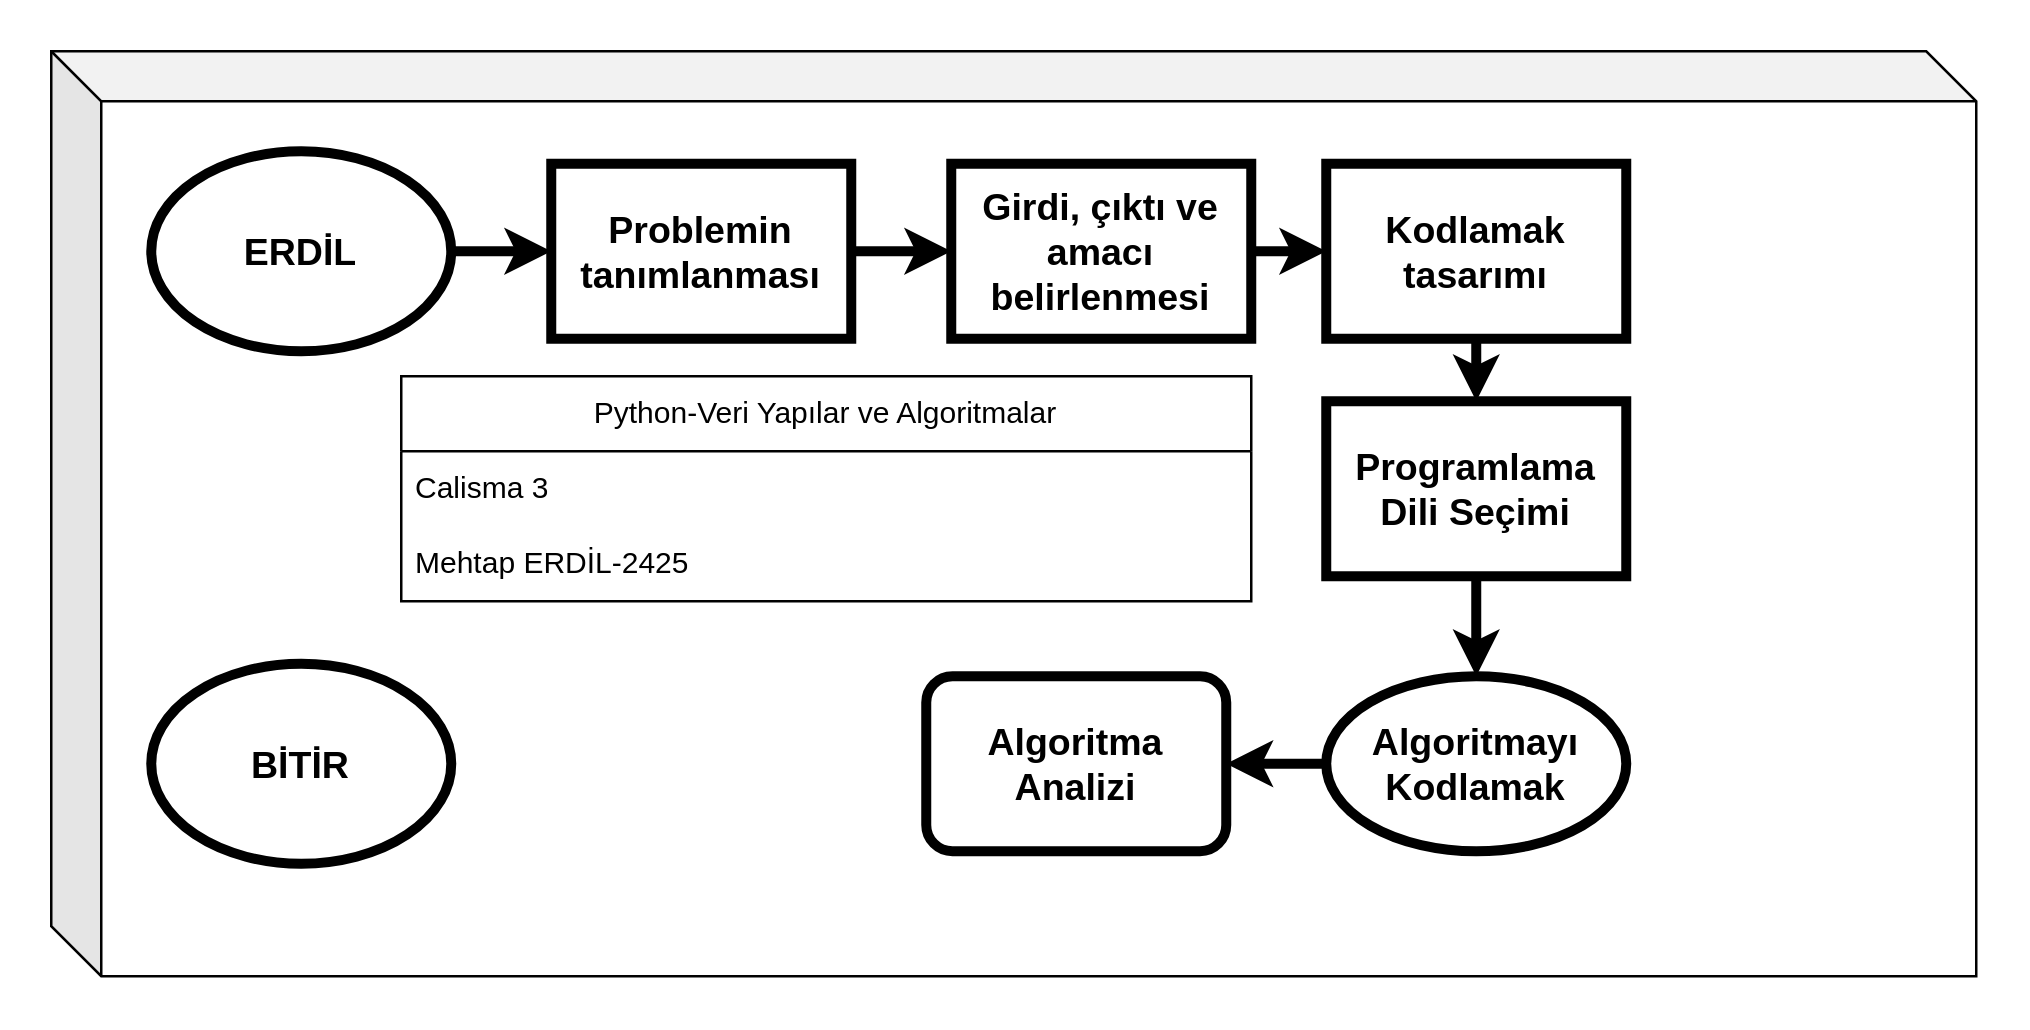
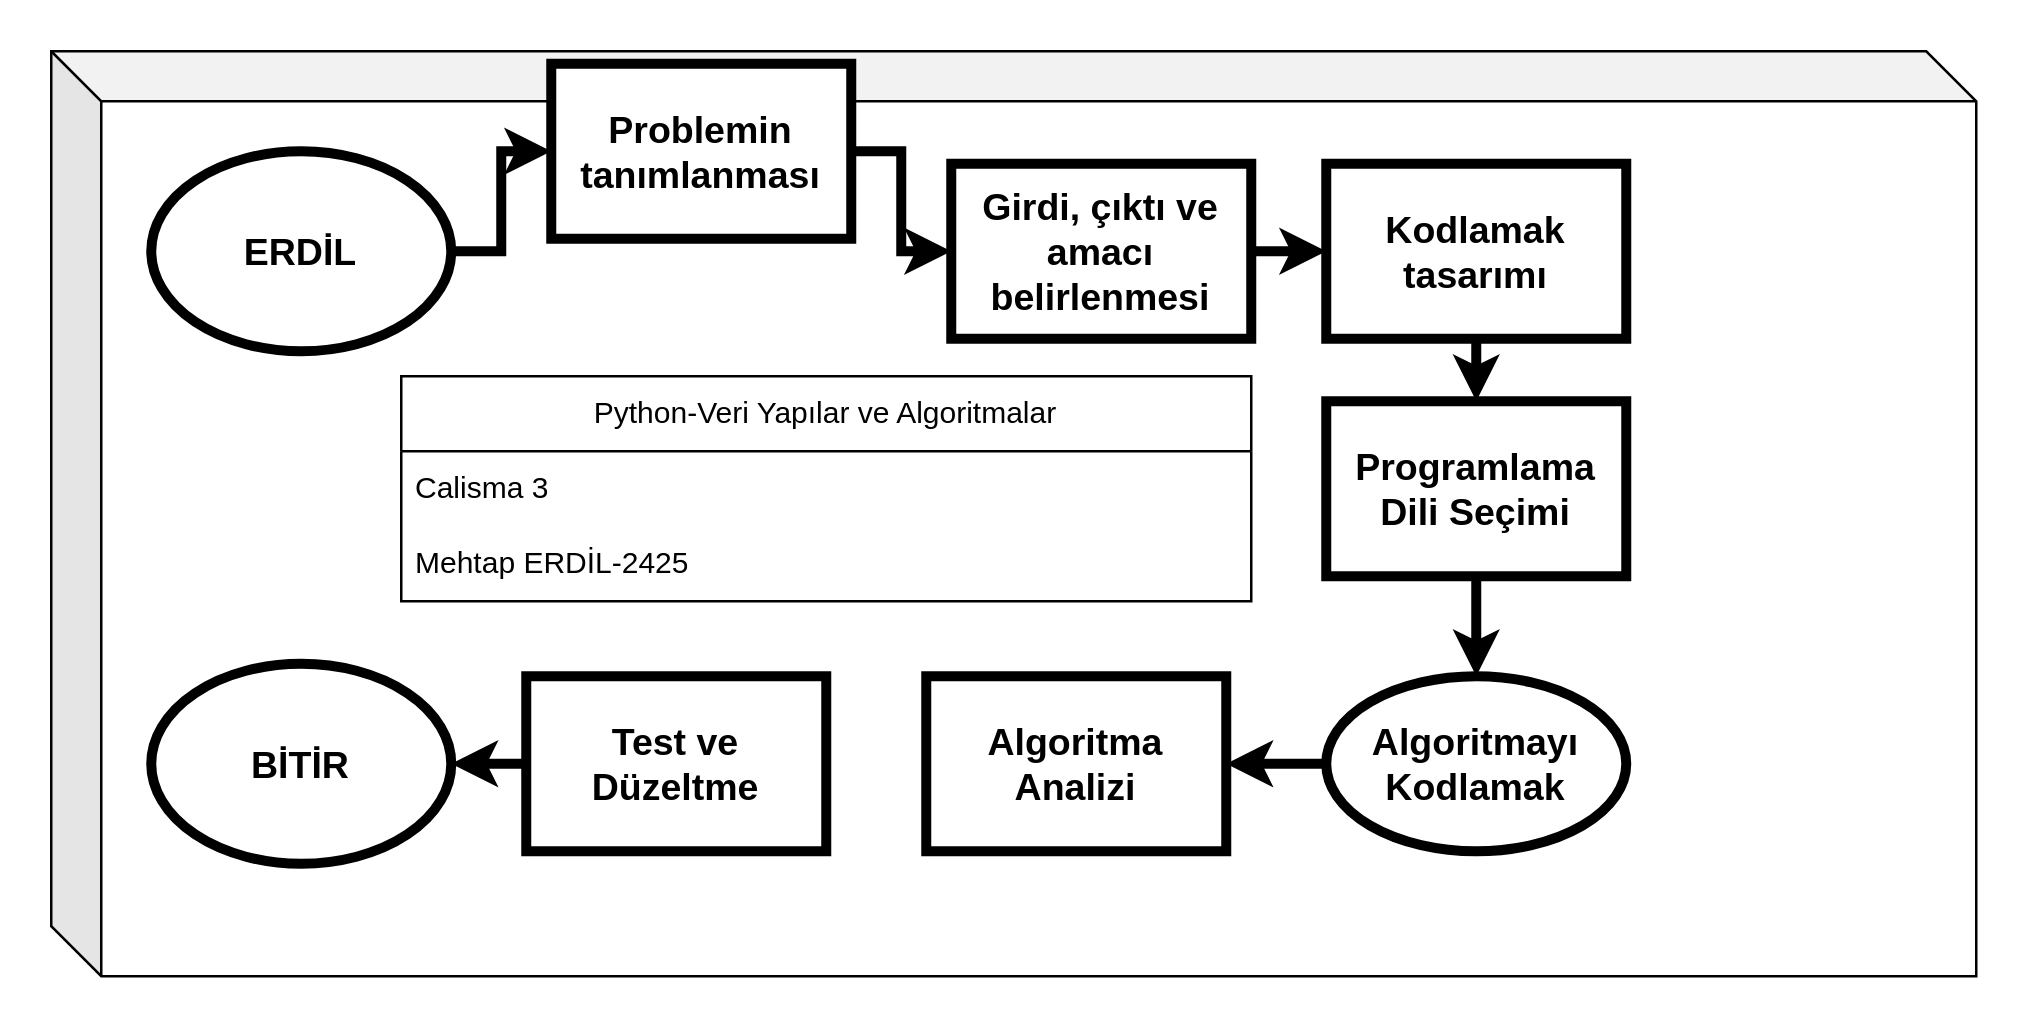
- <mxCell id="7" value="&lt;b&gt;&lt;font&gt;Problemin tanımlanması&lt;/font&gt;&lt;/b&gt;" style="rounded=0;whiteSpace=wrap;html=1;strokeWidth=4;fontSize=15;" vertex="1" parent="1"><mxGeometry x="220" y="65" width="120" height="70" as="geometry" /></mxCell>
+ <mxCell id="7" value="&lt;b&gt;&lt;font&gt;Problemin tanımlanması&lt;/font&gt;&lt;/b&gt;" style="rounded=0;whiteSpace=wrap;html=1;strokeWidth=4;fontSize=15;" vertex="1" parent="1"><mxGeometry x="220" y="25" width="120" height="70" as="geometry" /></mxCell>
+ <mxCell id="17" value="" style="edgeStyle=orthogonalEdgeStyle;rounded=0;orthogonalLoop=1;jettySize=auto;html=1;strokeWidth=4;fontSize=15;" edge="1" parent="1" source="18" target="5"><mxGeometry relative="1" as="geometry" /></mxCell>
+ <mxCell id="18" value="&lt;b&gt;Test ve Düzeltme&lt;/b&gt;" style="rounded=0;whiteSpace=wrap;html=1;strokeWidth=4;fontSize=15;" vertex="1" parent="1"><mxGeometry x="210" y="270" width="120" height="70" as="geometry" /></mxCell>
- <mxCell id="16" value="Algoritma Analizi" style="whiteSpace=wrap;html=1;strokeWidth=4;fontSize=15;fontStyle=1;rounded=1;" vertex="1" parent="1"><mxGeometry x="370" y="270" width="120" height="70" as="geometry" /></mxCell>
+ <mxCell id="16" value="Algoritma Analizi" style="rounded=0;whiteSpace=wrap;html=1;strokeWidth=4;fontSize=15;fontStyle=1" vertex="1" parent="1"><mxGeometry x="370" y="270" width="120" height="70" as="geometry" /></mxCell>
